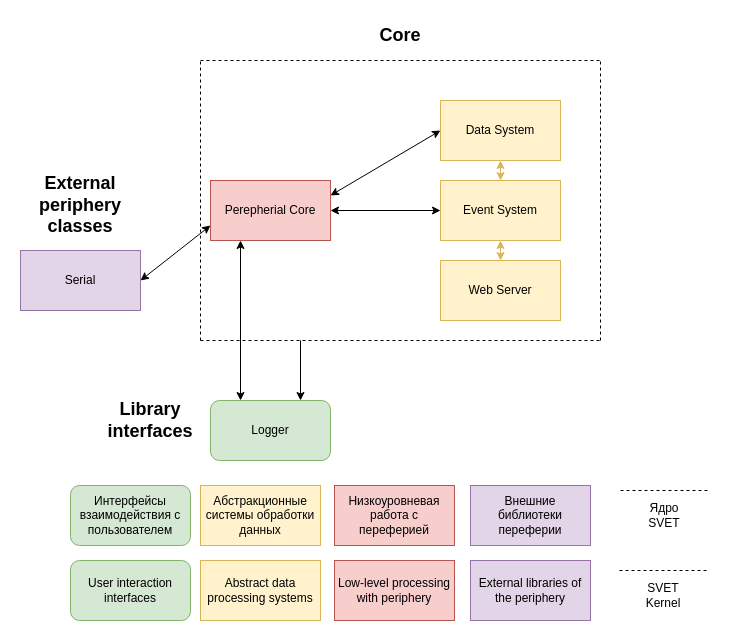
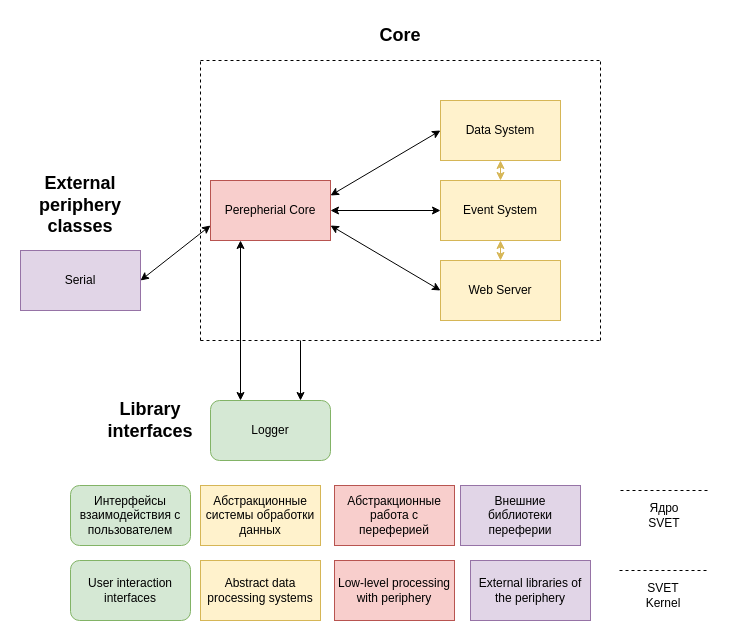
+ <mxCell id="8" value="" style="endArrow=classic;startArrow=classic;html=1;rounded=0;entryX=0;entryY=0.5;entryDx=0;entryDy=0;exitX=1;exitY=0.75;exitDx=0;exitDy=0;" edge="1" parent="1" source="2" target="5"><mxGeometry width="50" height="50" relative="1" as="geometry"><mxPoint x="470" y="220" as="sourcePoint" /><mxPoint x="520" y="170" as="targetPoint" /></mxGeometry></mxCell>
- <mxCell id="20" value="Низкоуровневая работа с переферией" style="rounded=0;whiteSpace=wrap;html=1;fillColor=#f8cecc;strokeColor=#b85450;" vertex="1" parent="1"><mxGeometry x="334" y="485" width="120" height="60" as="geometry" /></mxCell>
+ <mxCell id="20" value="Абстракционные работа с переферией" style="rounded=0;whiteSpace=wrap;html=1;fillColor=#f8cecc;strokeColor=#b85450;" vertex="1" parent="1"><mxGeometry x="334" y="485" width="120" height="60" as="geometry" /></mxCell>
- <mxCell id="21" value="Внешние библиотеки переферии" style="rounded=0;whiteSpace=wrap;html=1;fillColor=#e1d5e7;strokeColor=#9673a6;" vertex="1" parent="1"><mxGeometry x="470" y="485" width="120" height="60" as="geometry" /></mxCell>
+ <mxCell id="21" value="Внешние библиотеки переферии" style="rounded=0;whiteSpace=wrap;html=1;fillColor=#e1d5e7;strokeColor=#9673a6;" vertex="1" parent="1"><mxGeometry x="460" y="485" width="120" height="60" as="geometry" /></mxCell>
